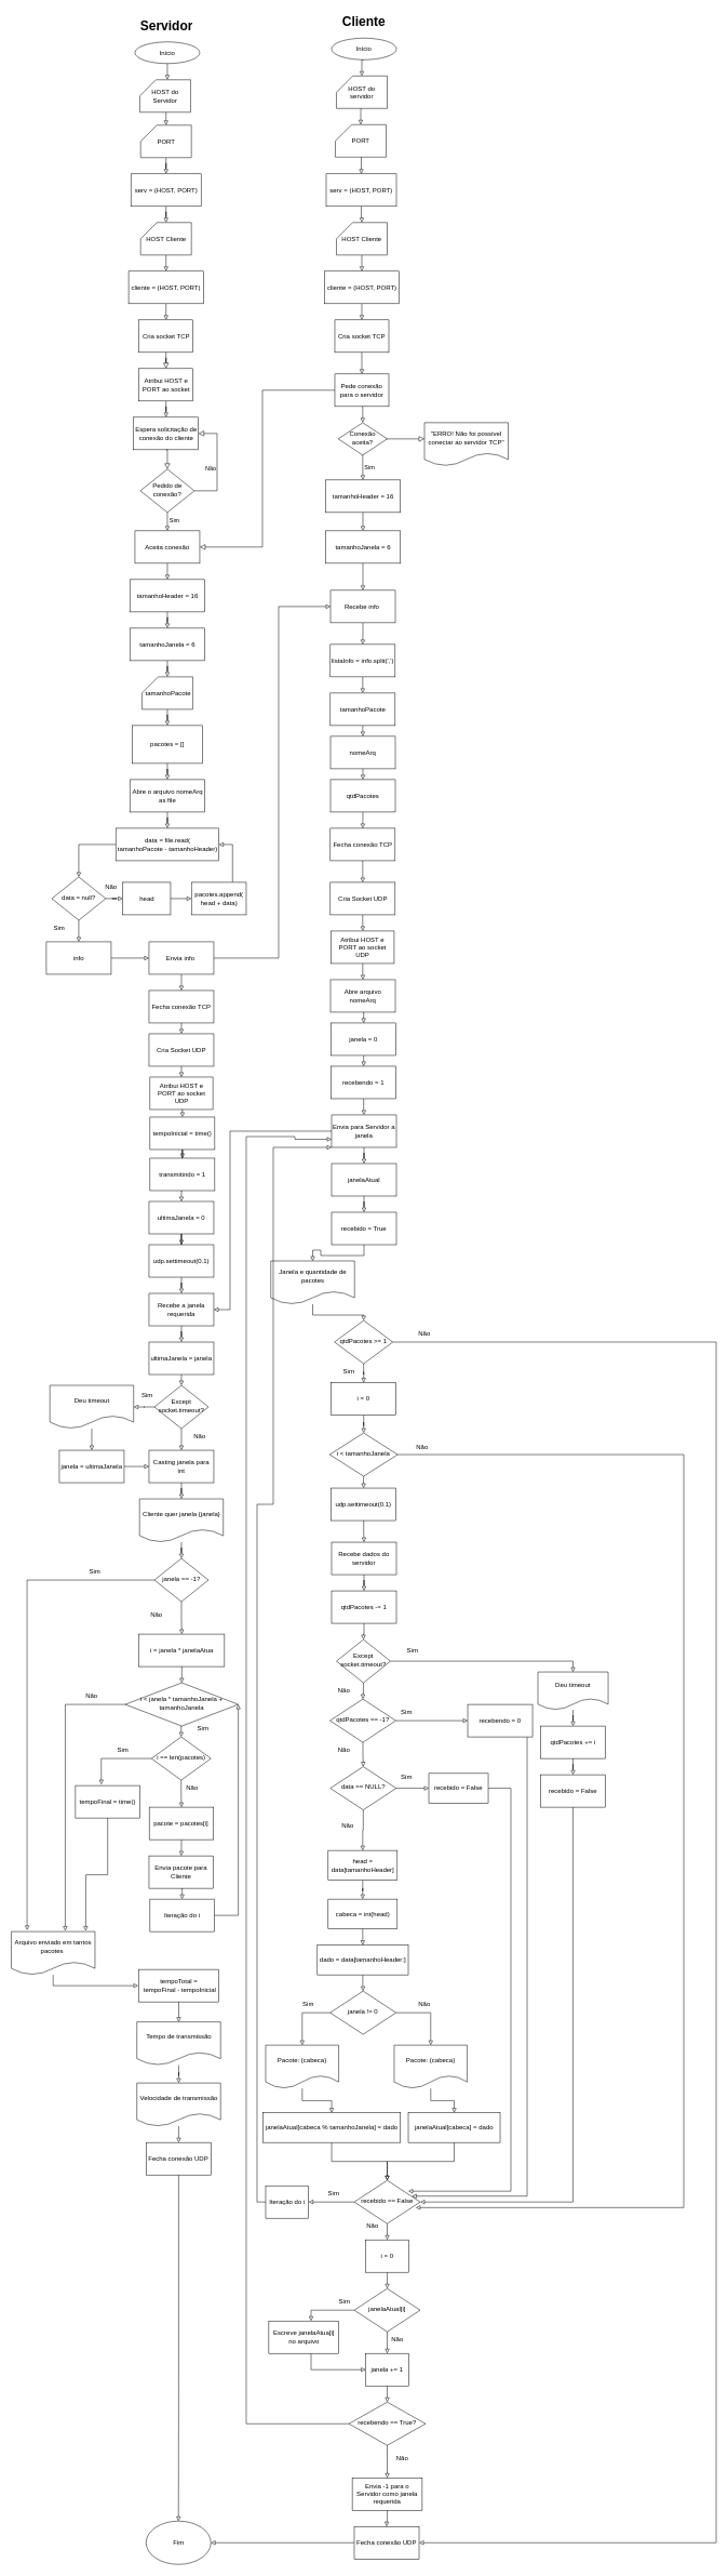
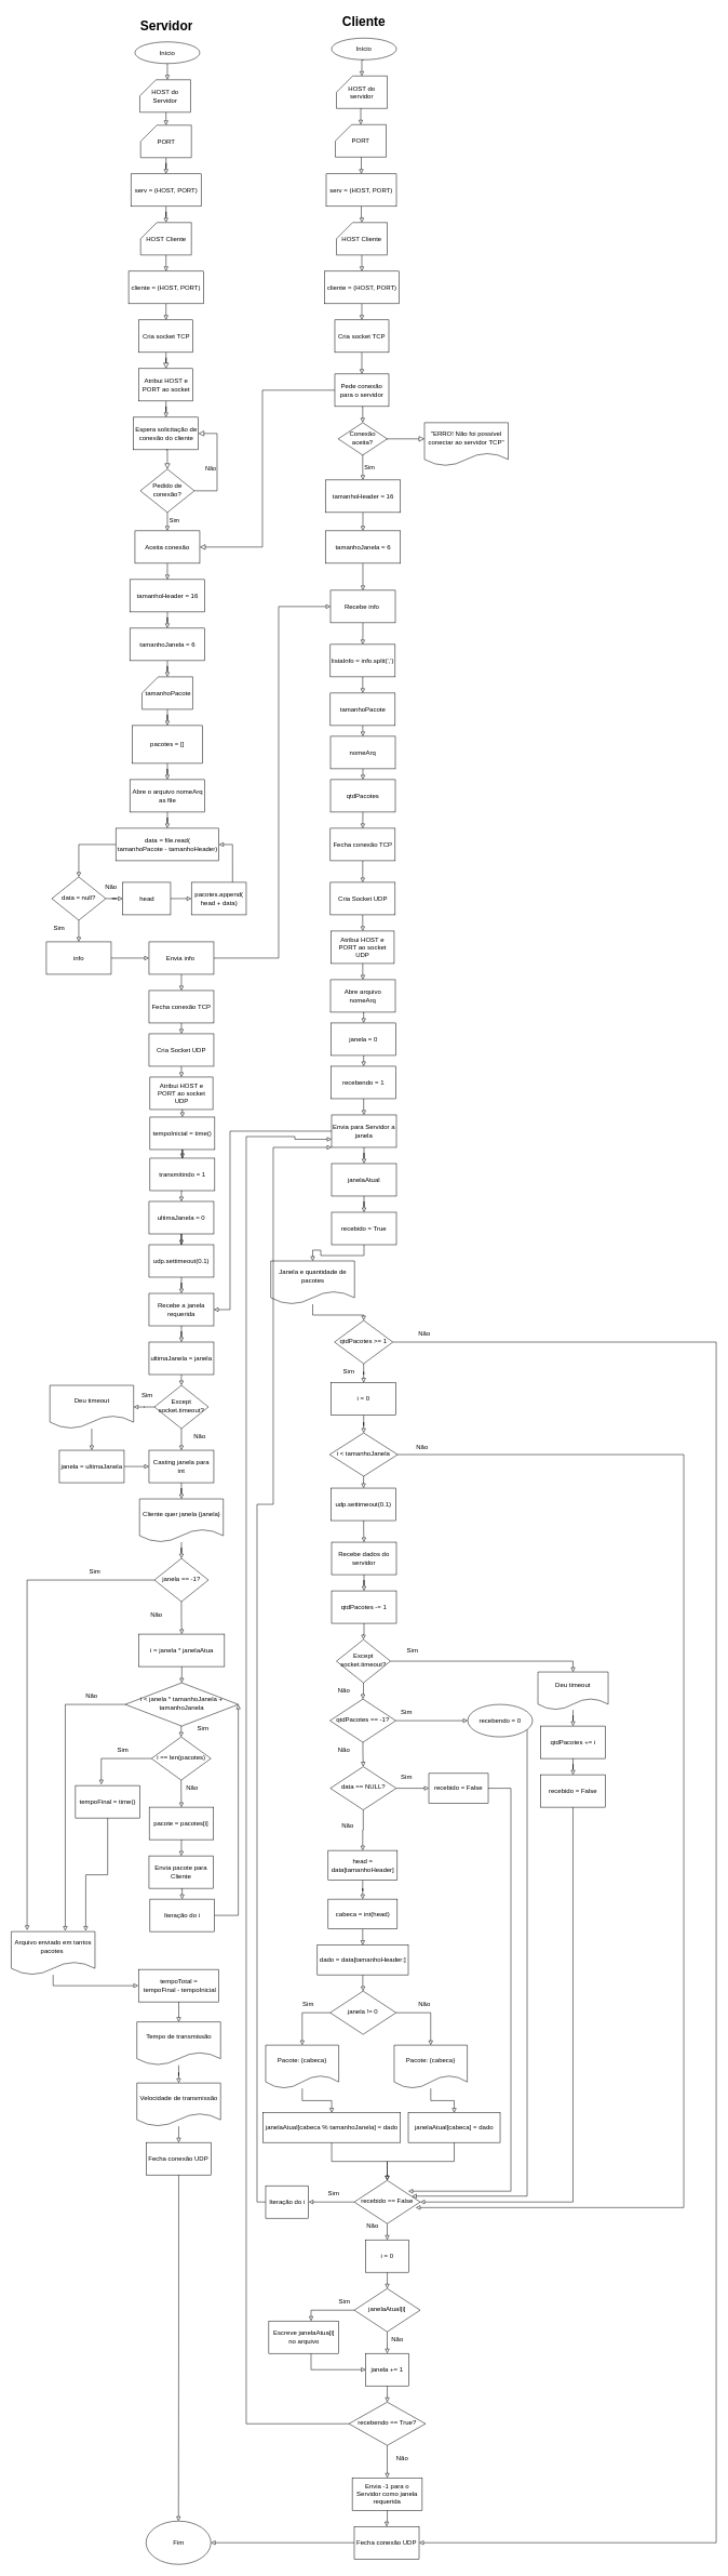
- <mxCell id="209" value="recebendo = 0" style="rounded=0;whiteSpace=wrap;html=1;" vertex="1" parent="1"><mxGeometry x="865" y="3151" width="120" height="60" as="geometry" /></mxCell>
+ <mxCell id="209" value="recebendo = 0" style="ellipse;whiteSpace=wrap;html=1;" vertex="1" parent="1"><mxGeometry x="865" y="3151" width="120" height="60" as="geometry" /></mxCell>
